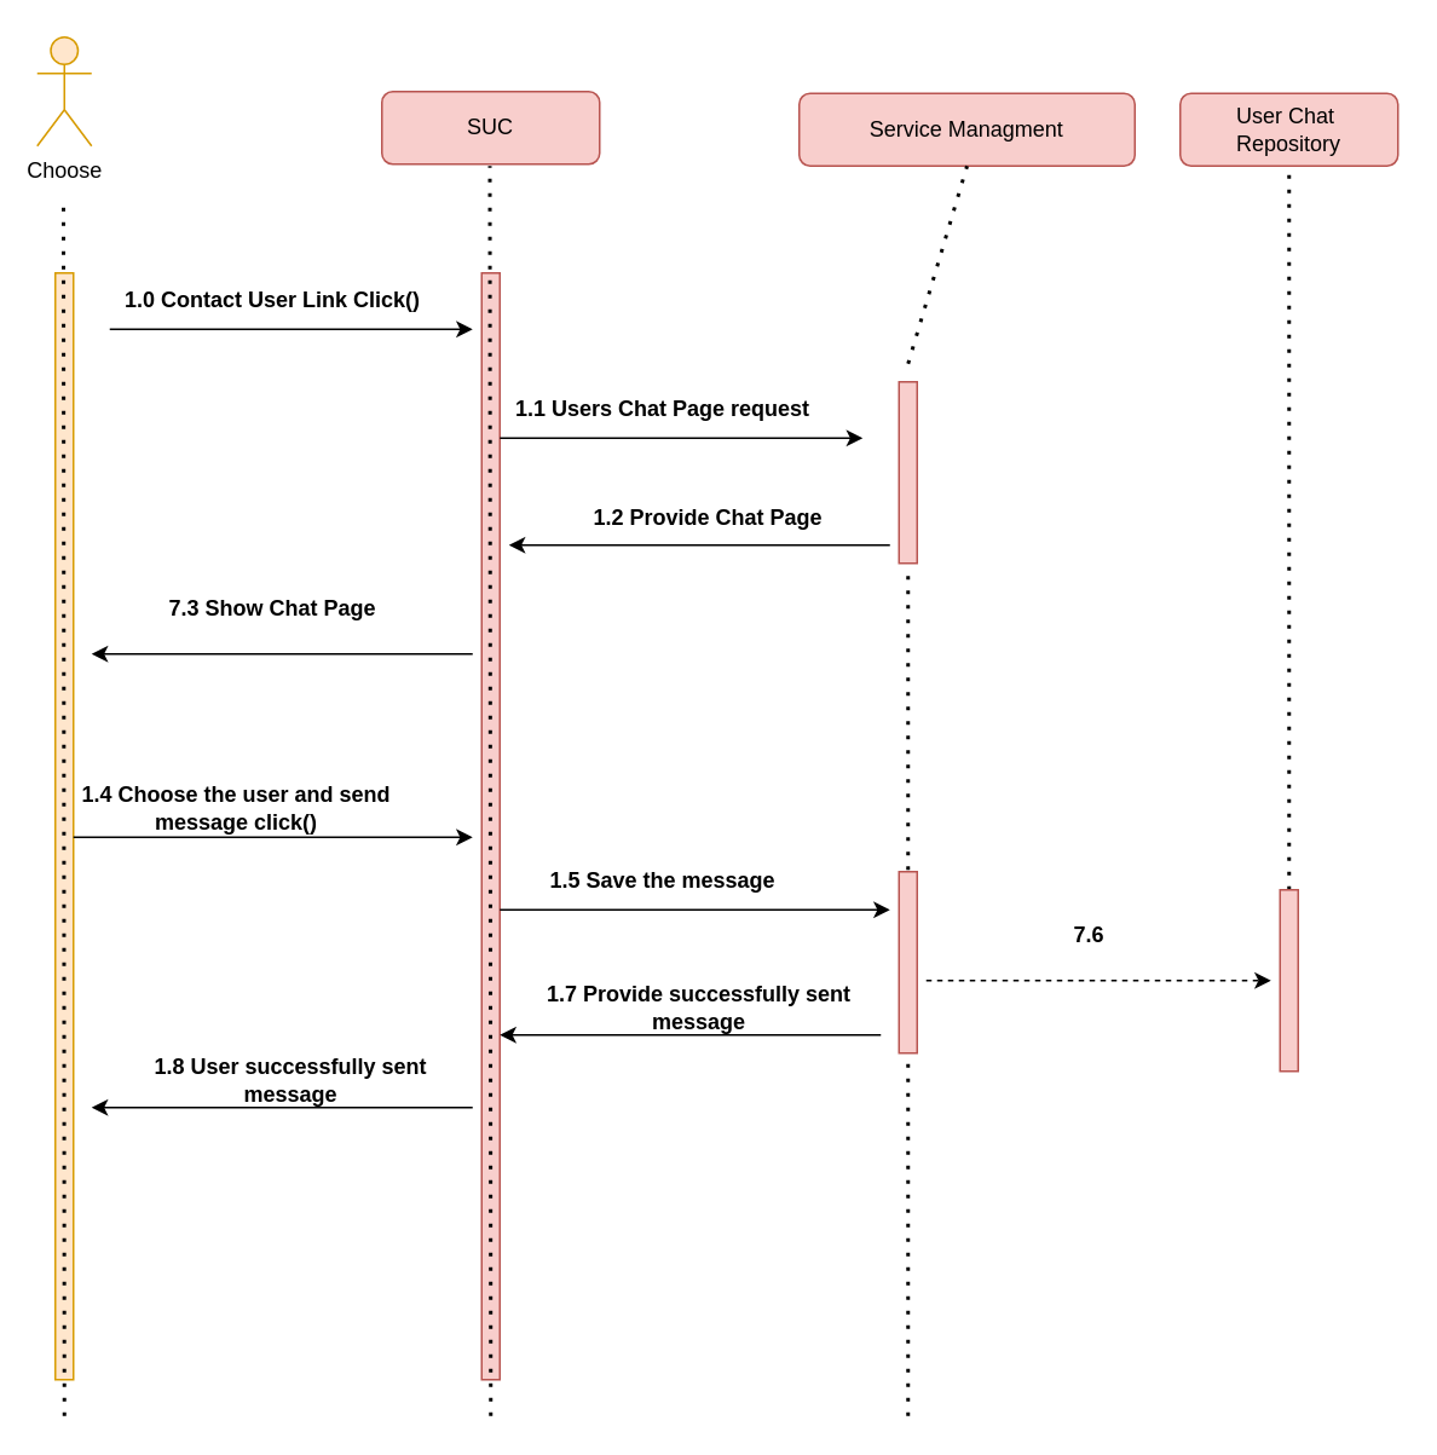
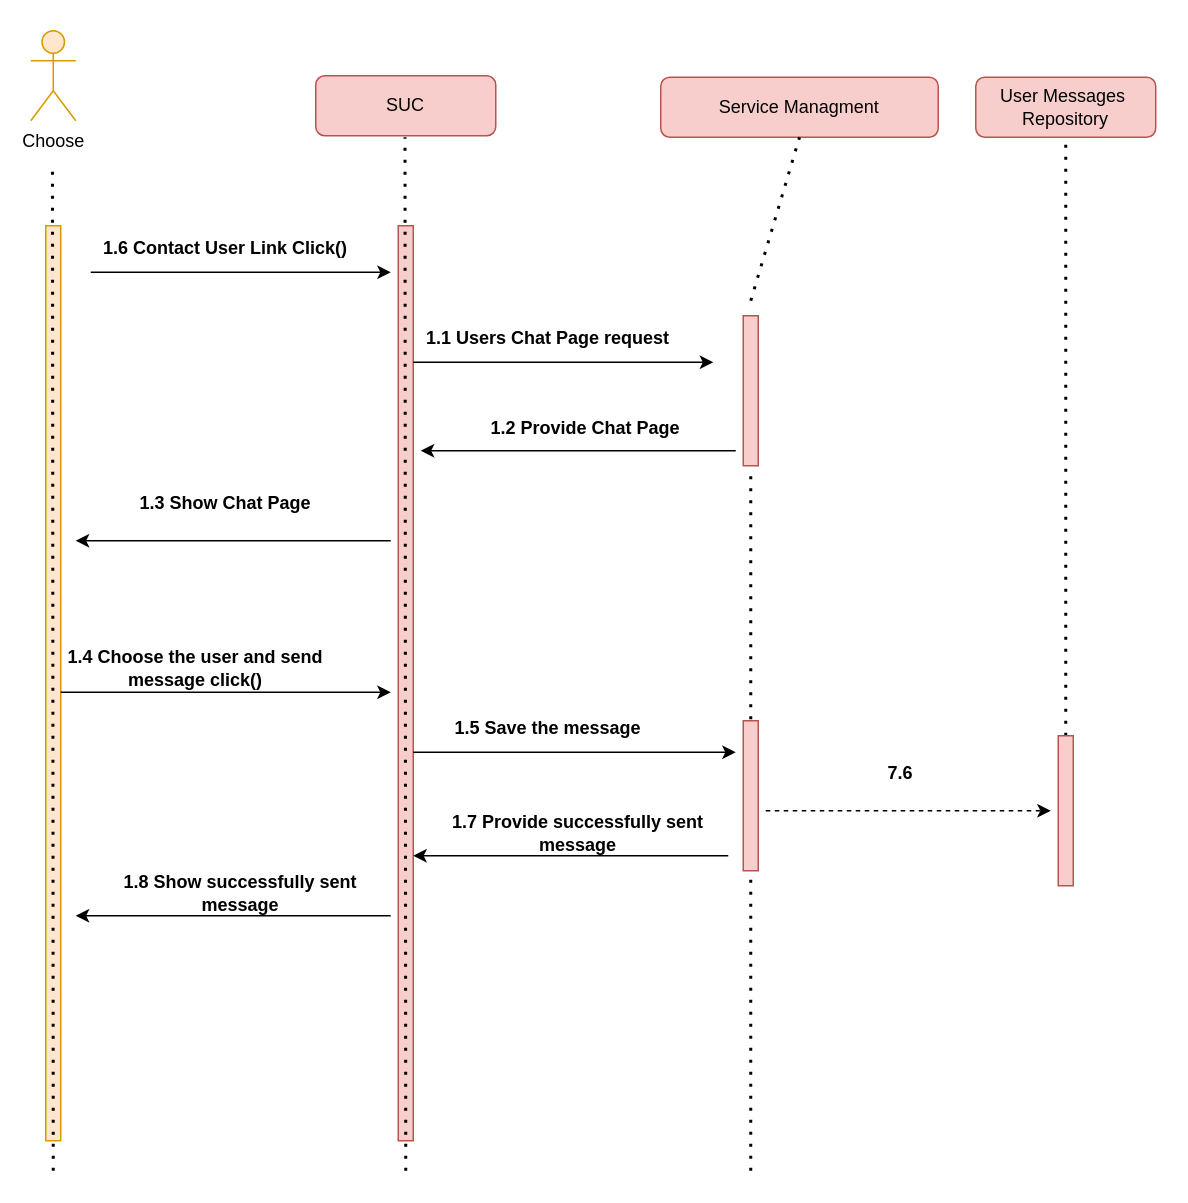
- <mxCell id="30" value="User Chat&amp;nbsp; Repository" style="rounded=1;whiteSpace=wrap;html=1;fillColor=#f8cecc;strokeColor=#b85450;" vertex="1" parent="1"><mxGeometry x="650" y="51" width="120" height="40" as="geometry" /></mxCell>
+ <mxCell id="30" value="User Messages&amp;nbsp; Repository" style="rounded=1;whiteSpace=wrap;html=1;fillColor=#f8cecc;strokeColor=#b85450;" vertex="1" parent="1"><mxGeometry x="650" y="51" width="120" height="40" as="geometry" /></mxCell>
- <mxCell id="7" value="&lt;font style=&quot;font-size: 12px&quot;&gt;1.0 Contact User Link Click()&lt;/font&gt;" style="text;html=1;strokeColor=none;fillColor=none;align=center;verticalAlign=middle;whiteSpace=wrap;rounded=0;shadow=0;glass=0;sketch=0;fontSize=12;fontStyle=1" vertex="1" parent="1"><mxGeometry x="60" y="160" width="180" height="10" as="geometry" /></mxCell>
+ <mxCell id="7" value="&lt;font style=&quot;font-size: 12px&quot;&gt;1.6 Contact User Link Click()&lt;/font&gt;" style="text;html=1;strokeColor=none;fillColor=none;align=center;verticalAlign=middle;whiteSpace=wrap;rounded=0;shadow=0;glass=0;sketch=0;fontSize=12;fontStyle=1" vertex="1" parent="1"><mxGeometry x="60" y="160" width="180" height="10" as="geometry" /></mxCell>
- <mxCell id="17" value="&lt;font style=&quot;font-size: 12px&quot;&gt;7.3 Show Chat Page&lt;/font&gt;" style="text;html=1;strokeColor=none;fillColor=none;align=center;verticalAlign=middle;whiteSpace=wrap;rounded=0;shadow=0;glass=0;sketch=0;fontSize=12;fontStyle=1" vertex="1" parent="1"><mxGeometry x="60" y="330" width="180" height="10" as="geometry" /></mxCell>
+ <mxCell id="17" value="&lt;font style=&quot;font-size: 12px&quot;&gt;1.3 Show Chat Page&lt;/font&gt;" style="text;html=1;strokeColor=none;fillColor=none;align=center;verticalAlign=middle;whiteSpace=wrap;rounded=0;shadow=0;glass=0;sketch=0;fontSize=12;fontStyle=1" vertex="1" parent="1"><mxGeometry x="60" y="330" width="180" height="10" as="geometry" /></mxCell>
- <mxCell id="27" value="&lt;font style=&quot;font-size: 12px&quot;&gt;1.8 User successfully sent message&lt;/font&gt;" style="text;html=1;strokeColor=none;fillColor=none;align=center;verticalAlign=middle;whiteSpace=wrap;rounded=0;shadow=0;glass=0;sketch=0;fontSize=12;fontStyle=1" vertex="1" parent="1"><mxGeometry x="70" y="590" width="180" height="10" as="geometry" /></mxCell>
+ <mxCell id="27" value="&lt;font style=&quot;font-size: 12px&quot;&gt;1.8 Show successfully sent message&lt;/font&gt;" style="text;html=1;strokeColor=none;fillColor=none;align=center;verticalAlign=middle;whiteSpace=wrap;rounded=0;shadow=0;glass=0;sketch=0;fontSize=12;fontStyle=1" vertex="1" parent="1"><mxGeometry x="70" y="590" width="180" height="10" as="geometry" /></mxCell>
